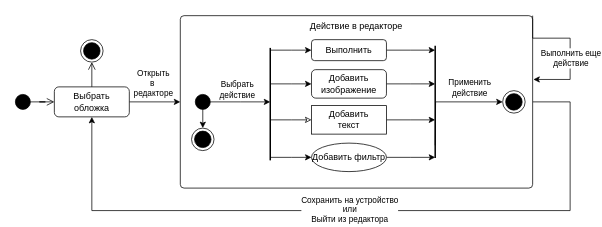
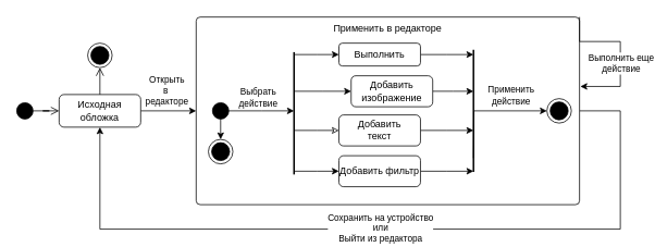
- <mxCell id="11" value="Действие в редакторе" style="html=1;align=center;verticalAlign=top;rounded=1;absoluteArcSize=1;arcSize=10;dashed=0;whiteSpace=wrap;" vertex="1" parent="1"><mxGeometry x="240" y="20" width="470" height="230" as="geometry" /></mxCell>
+ <mxCell id="11" value="Применить в редакторе" style="html=1;align=center;verticalAlign=top;rounded=1;absoluteArcSize=1;arcSize=10;dashed=0;whiteSpace=wrap;" vertex="1" parent="1"><mxGeometry x="240" y="20" width="470" height="230" as="geometry" /></mxCell>
- <mxCell id="27" value="Добавить&lt;br&gt;изображение" style="rounded=1;whiteSpace=wrap;html=1;" vertex="1" parent="1"><mxGeometry x="415" y="92" width="100" height="38" as="geometry" /></mxCell>
+ <mxCell id="27" value="Добавить&lt;br&gt;изображение" style="rounded=1;whiteSpace=wrap;html=1;" vertex="1" parent="1"><mxGeometry x="430" y="92" width="100" height="38" as="geometry" /></mxCell>
- <mxCell id="7" value="Выбрать&lt;br&gt;обложка" style="rounded=1;whiteSpace=wrap;html=1;" vertex="1" parent="1"><mxGeometry x="72" y="115" width="100" height="40" as="geometry" /></mxCell>
+ <mxCell id="7" value="Исходная&lt;br&gt;обложка" style="rounded=1;whiteSpace=wrap;html=1;" vertex="1" parent="1"><mxGeometry x="72" y="115" width="100" height="40" as="geometry" /></mxCell>
- <mxCell id="30" value="Добавить&lt;br&gt;текст" style="whiteSpace=wrap;html=1;rounded=0;" vertex="1" parent="1"><mxGeometry x="415" y="140" width="100" height="38" as="geometry" /></mxCell>
+ <mxCell id="30" value="Добавить&lt;br&gt;текст" style="rounded=1;whiteSpace=wrap;html=1;" vertex="1" parent="1"><mxGeometry x="415" y="140" width="100" height="38" as="geometry" /></mxCell>
- <mxCell id="33" value="Добавить фильтр" style="ellipse;whiteSpace=wrap;html=1;" vertex="1" parent="1"><mxGeometry x="415" y="190" width="100" height="38" as="geometry" /></mxCell>
+ <mxCell id="33" value="Добавить фильтр" style="rounded=1;whiteSpace=wrap;html=1;" vertex="1" parent="1"><mxGeometry x="415" y="190" width="100" height="38" as="geometry" /></mxCell>
